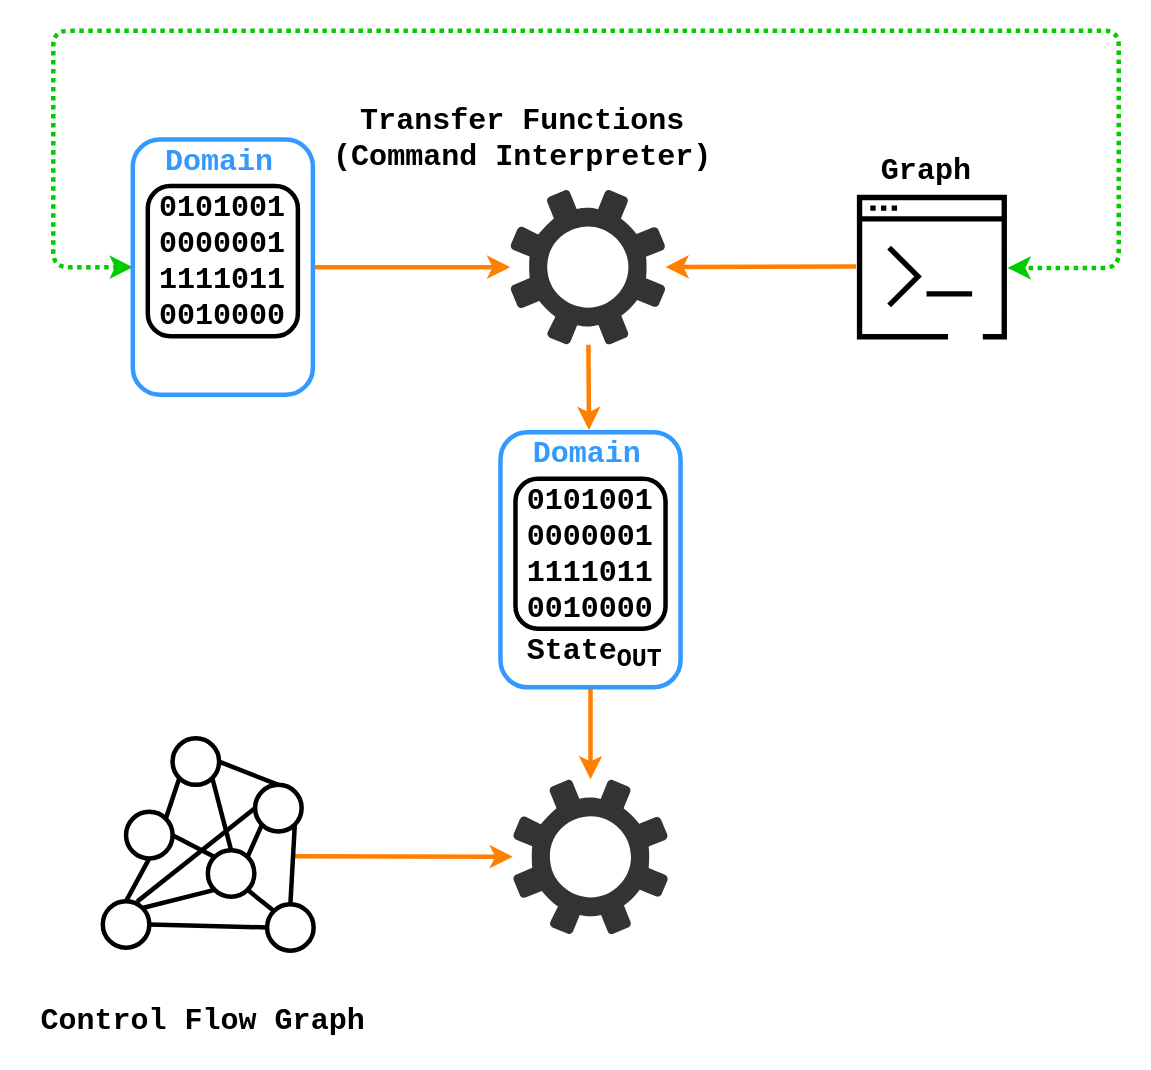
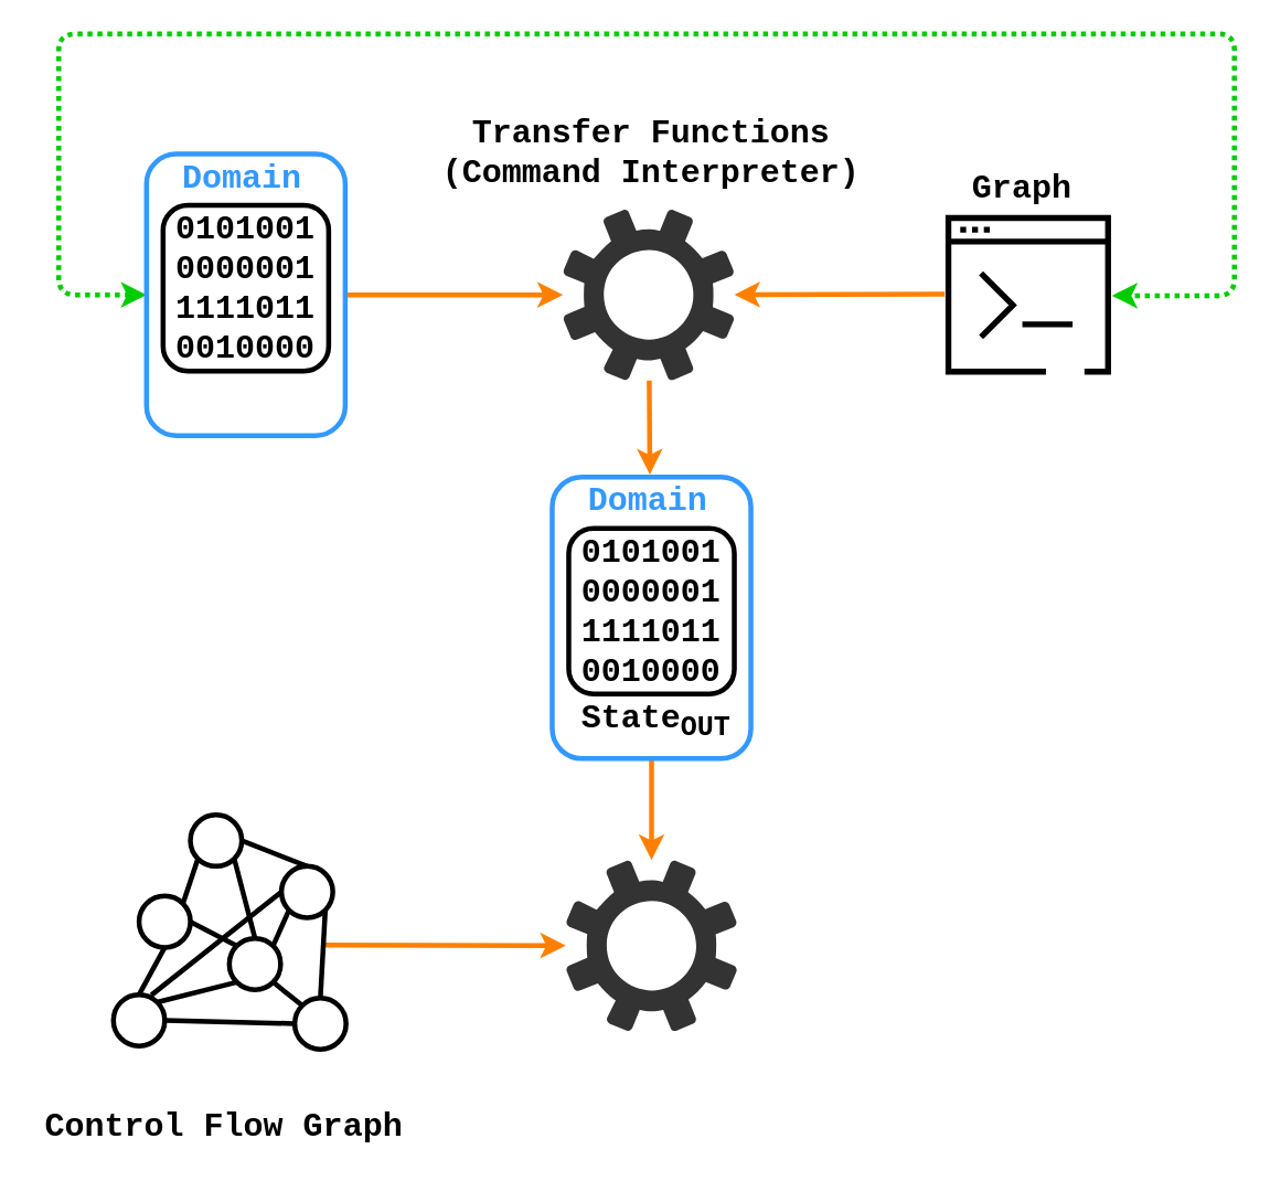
- <mxCell id="3" value="Transfer Functions&lt;br&gt;(Command Interpreter)&lt;br&gt;" style="text;html=1;strokeColor=none;fillColor=none;align=center;verticalAlign=middle;whiteSpace=wrap;rounded=0;fontSize=20;fontFamily=Courier New;fontStyle=1" parent="1" vertex="1"><mxGeometry x="216" y="68.5" width="264" height="47" as="geometry" /></mxCell>
+ <mxCell id="3" value="Transfer Functions&lt;br&gt;(Command Interpreter)&lt;br&gt;" style="text;html=1;strokeColor=none;fillColor=none;align=center;verticalAlign=middle;whiteSpace=wrap;rounded=0;fontSize=20;fontFamily=Courier New;fontStyle=1" parent="1" vertex="1"><mxGeometry x="261" y="68.5" width="264" height="47" as="geometry" /></mxCell>
